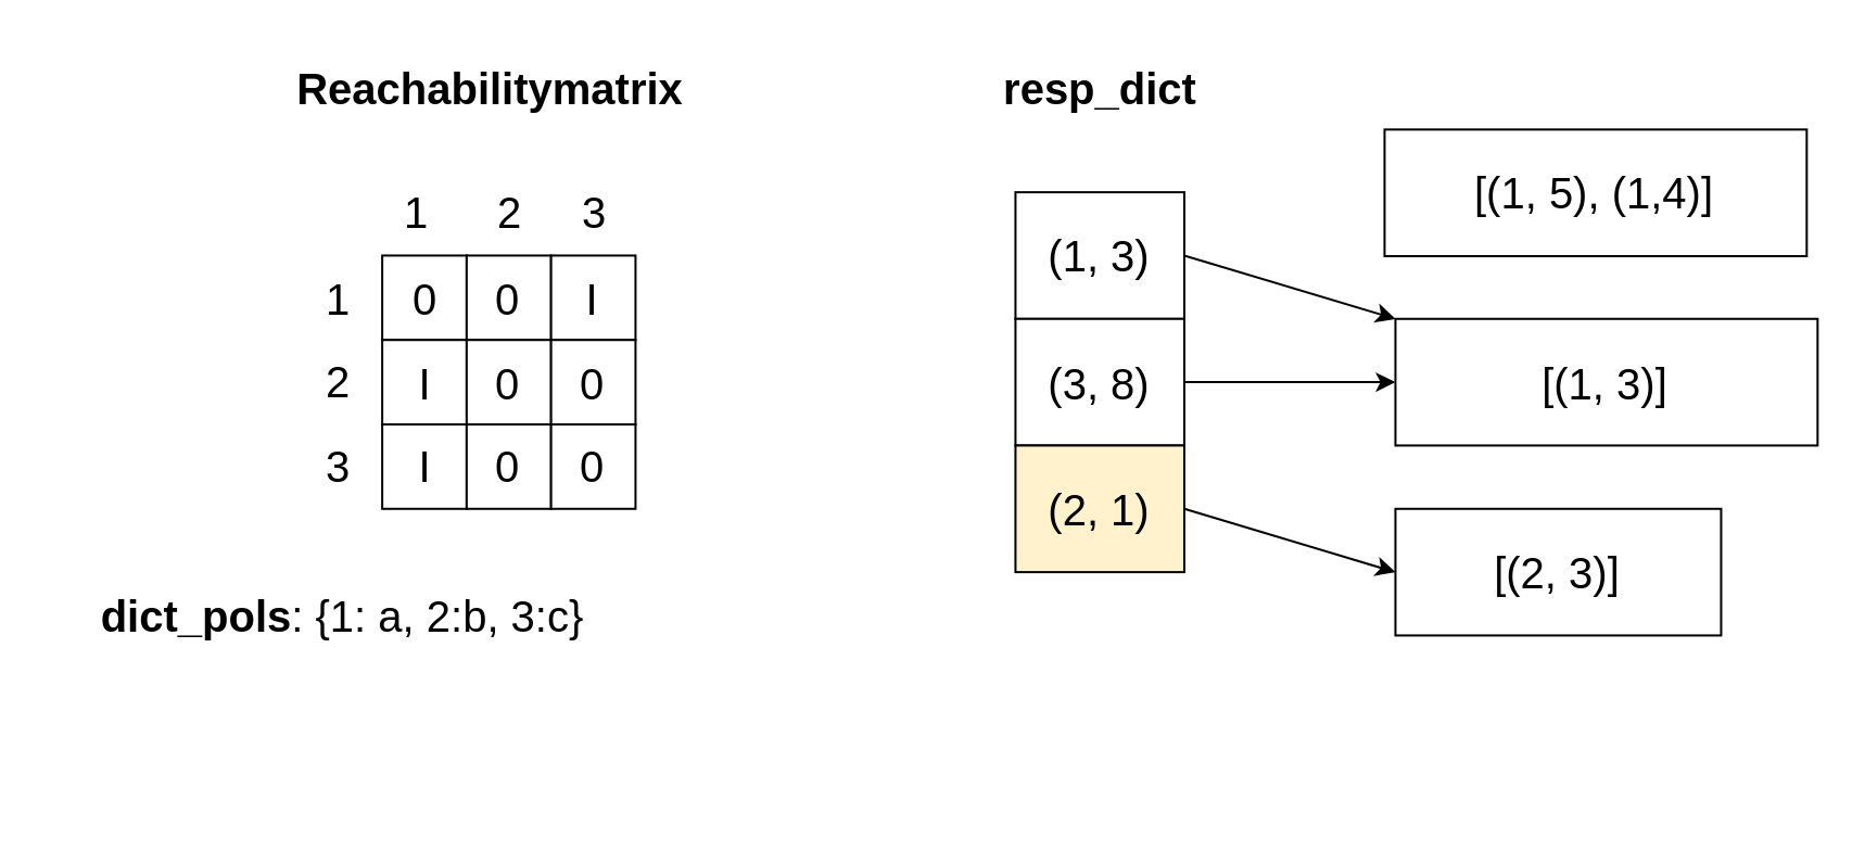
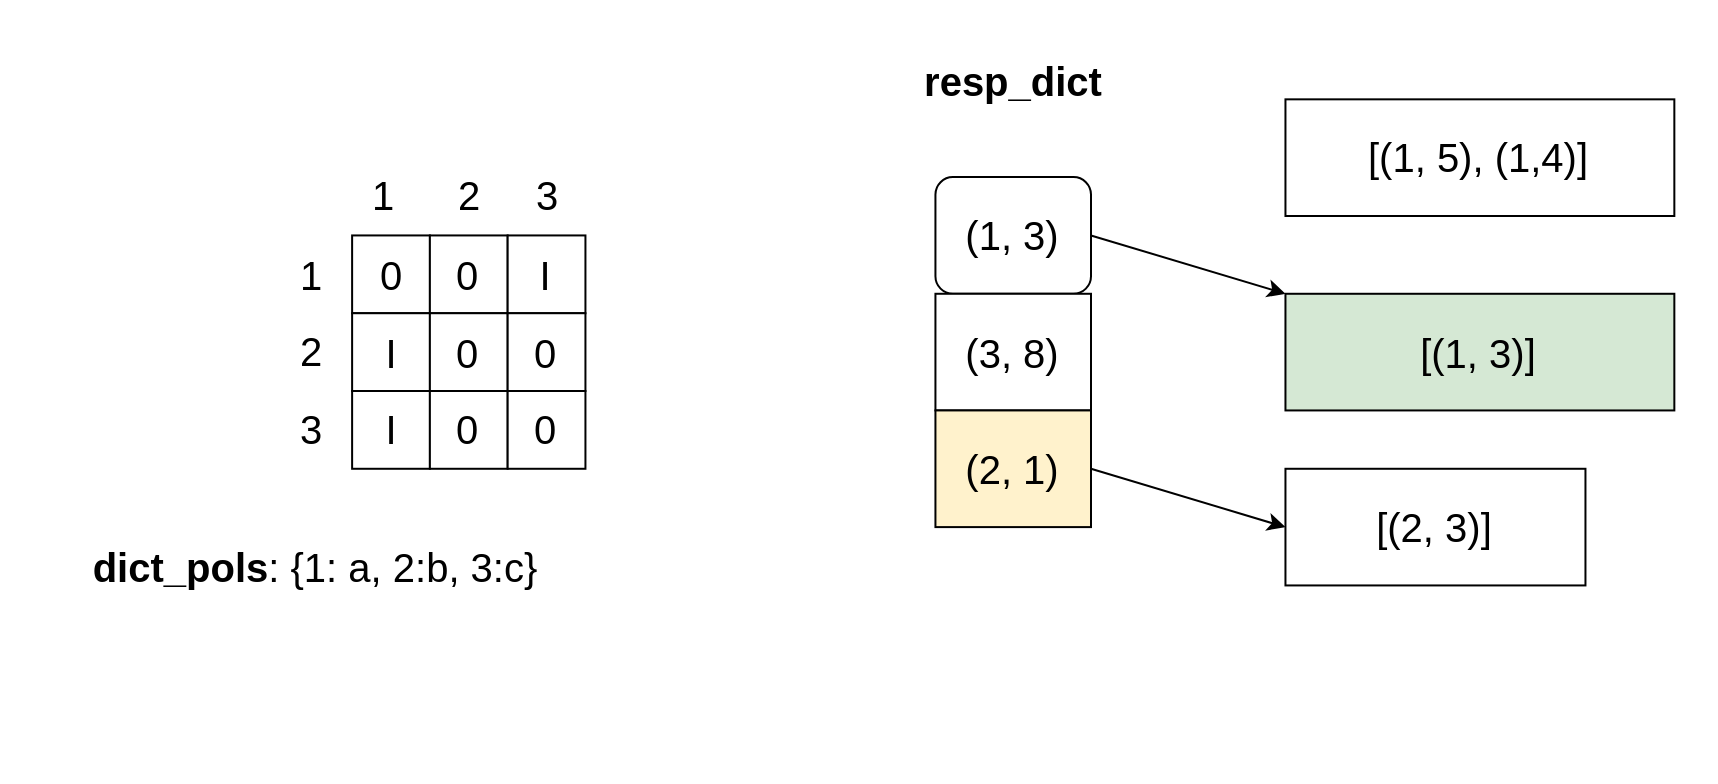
- <mxCell id="17" value="&lt;font style=&quot;font-size: 20px;&quot;&gt;Reachabilitymatrix&lt;/font&gt;" style="text;html=1;align=center;verticalAlign=middle;resizable=0;points=[];autosize=1;strokeColor=none;fillColor=none;fontSize=20;fontStyle=1" vertex="1" parent="2"><mxGeometry x="105.005" width="200" height="40" as="geometry" /></mxCell>
- <mxCell id="22" value="[(1, 5), (1,4)]" style="rounded=0;whiteSpace=wrap;html=1;fontSize=20;" vertex="1" parent="2"><mxGeometry x="617.225" y="39.167" width="194.445" height="58.333" as="geometry" /></mxCell>
+ <mxCell id="22" value="[(1, 5), (1,4)]" style="rounded=0;whiteSpace=wrap;html=1;fontSize=20;" vertex="1" parent="2"><mxGeometry x="622.225" y="29.167" width="194.445" height="58.333" as="geometry" /></mxCell>
- <mxCell id="3" value="(1, 3)" style="rounded=0;whiteSpace=wrap;html=1;fontSize=20;" vertex="1" parent="2"><mxGeometry x="447.224" y="68.056" width="77.778" height="58.333" as="geometry" /></mxCell>
+ <mxCell id="3" value="(1, 3)" style="whiteSpace=wrap;html=1;fontSize=20;rounded=1;" vertex="1" parent="2"><mxGeometry x="447.224" y="68.056" width="77.778" height="58.333" as="geometry" /></mxCell>
- <mxCell id="26" value="" style="endArrow=classic;html=1;rounded=0;exitX=1;exitY=0.5;exitDx=0;exitDy=0;entryX=0;entryY=0.5;entryDx=0;entryDy=0;fontSize=20;" edge="1" parent="2" source="4" target="23"><mxGeometry width="50" height="50" relative="1" as="geometry"><mxPoint x="544.447" y="116.667" as="sourcePoint" /><mxPoint x="641.669" y="87.5" as="targetPoint" /></mxGeometry></mxCell>
- <mxCell id="23" value="[(1, 3)]" style="rounded=0;whiteSpace=wrap;html=1;fontSize=20;" vertex="1" parent="2"><mxGeometry x="622.225" y="126.389" width="194.445" height="58.333" as="geometry" /></mxCell>
+ <mxCell id="23" value="[(1, 3)]" style="rounded=0;whiteSpace=wrap;html=1;fontSize=20;fillColor=#d5e8d4;" vertex="1" parent="2"><mxGeometry x="622.225" y="126.389" width="194.445" height="58.333" as="geometry" /></mxCell>
